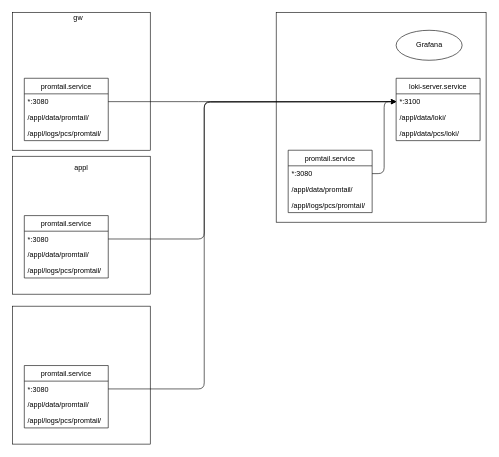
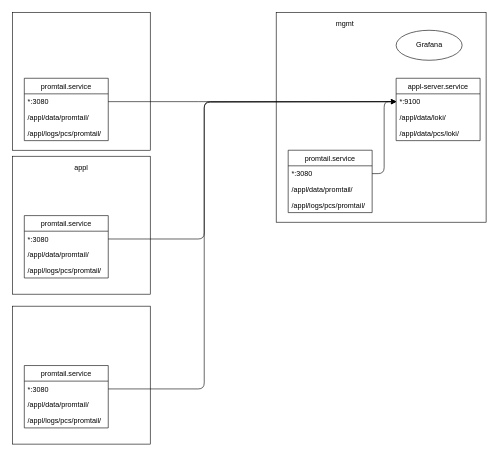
- <mxCell id="11" value="gw" style="text;html=1;strokeColor=none;fillColor=none;align=center;verticalAlign=middle;whiteSpace=wrap;rounded=0;" vertex="1" parent="9"><mxGeometry x="40" width="140" height="20" as="geometry" /></mxCell>
+ <mxCell id="24" value="mgmt" style="text;html=1;strokeColor=none;fillColor=none;align=center;verticalAlign=middle;whiteSpace=wrap;rounded=0;" vertex="1" parent="22"><mxGeometry x="45" y="10" width="140" height="20" as="geometry" /></mxCell>
- <mxCell id="29" value="loki-server.service" style="swimlane;fontStyle=0;childLayout=stackLayout;horizontal=1;startSize=26;fillColor=none;horizontalStack=0;resizeParent=1;resizeParentMax=0;resizeLast=0;collapsible=1;marginBottom=0;" vertex="1" parent="22"><mxGeometry x="200" y="110" width="140" height="104" as="geometry"><mxRectangle x="250" y="575" width="90" height="26" as="alternateBounds" /></mxGeometry></mxCell>
+ <mxCell id="29" value="appl-server.service" style="swimlane;fontStyle=0;childLayout=stackLayout;horizontal=1;startSize=26;fillColor=none;horizontalStack=0;resizeParent=1;resizeParentMax=0;resizeLast=0;collapsible=1;marginBottom=0;" vertex="1" parent="22"><mxGeometry x="200" y="110" width="140" height="104" as="geometry"><mxRectangle x="250" y="575" width="90" height="26" as="alternateBounds" /></mxGeometry></mxCell>
- <mxCell id="30" value="*:3100" style="text;strokeColor=none;fillColor=none;align=left;verticalAlign=top;spacingLeft=4;spacingRight=4;overflow=hidden;rotatable=0;points=[[0,0.5],[1,0.5]];portConstraint=eastwest;" vertex="1" parent="29"><mxGeometry y="26" width="140" height="26" as="geometry" /></mxCell>
+ <mxCell id="30" value="*:9100" style="text;strokeColor=none;fillColor=none;align=left;verticalAlign=top;spacingLeft=4;spacingRight=4;overflow=hidden;rotatable=0;points=[[0,0.5],[1,0.5]];portConstraint=eastwest;" vertex="1" parent="29"><mxGeometry y="26" width="140" height="26" as="geometry" /></mxCell>
